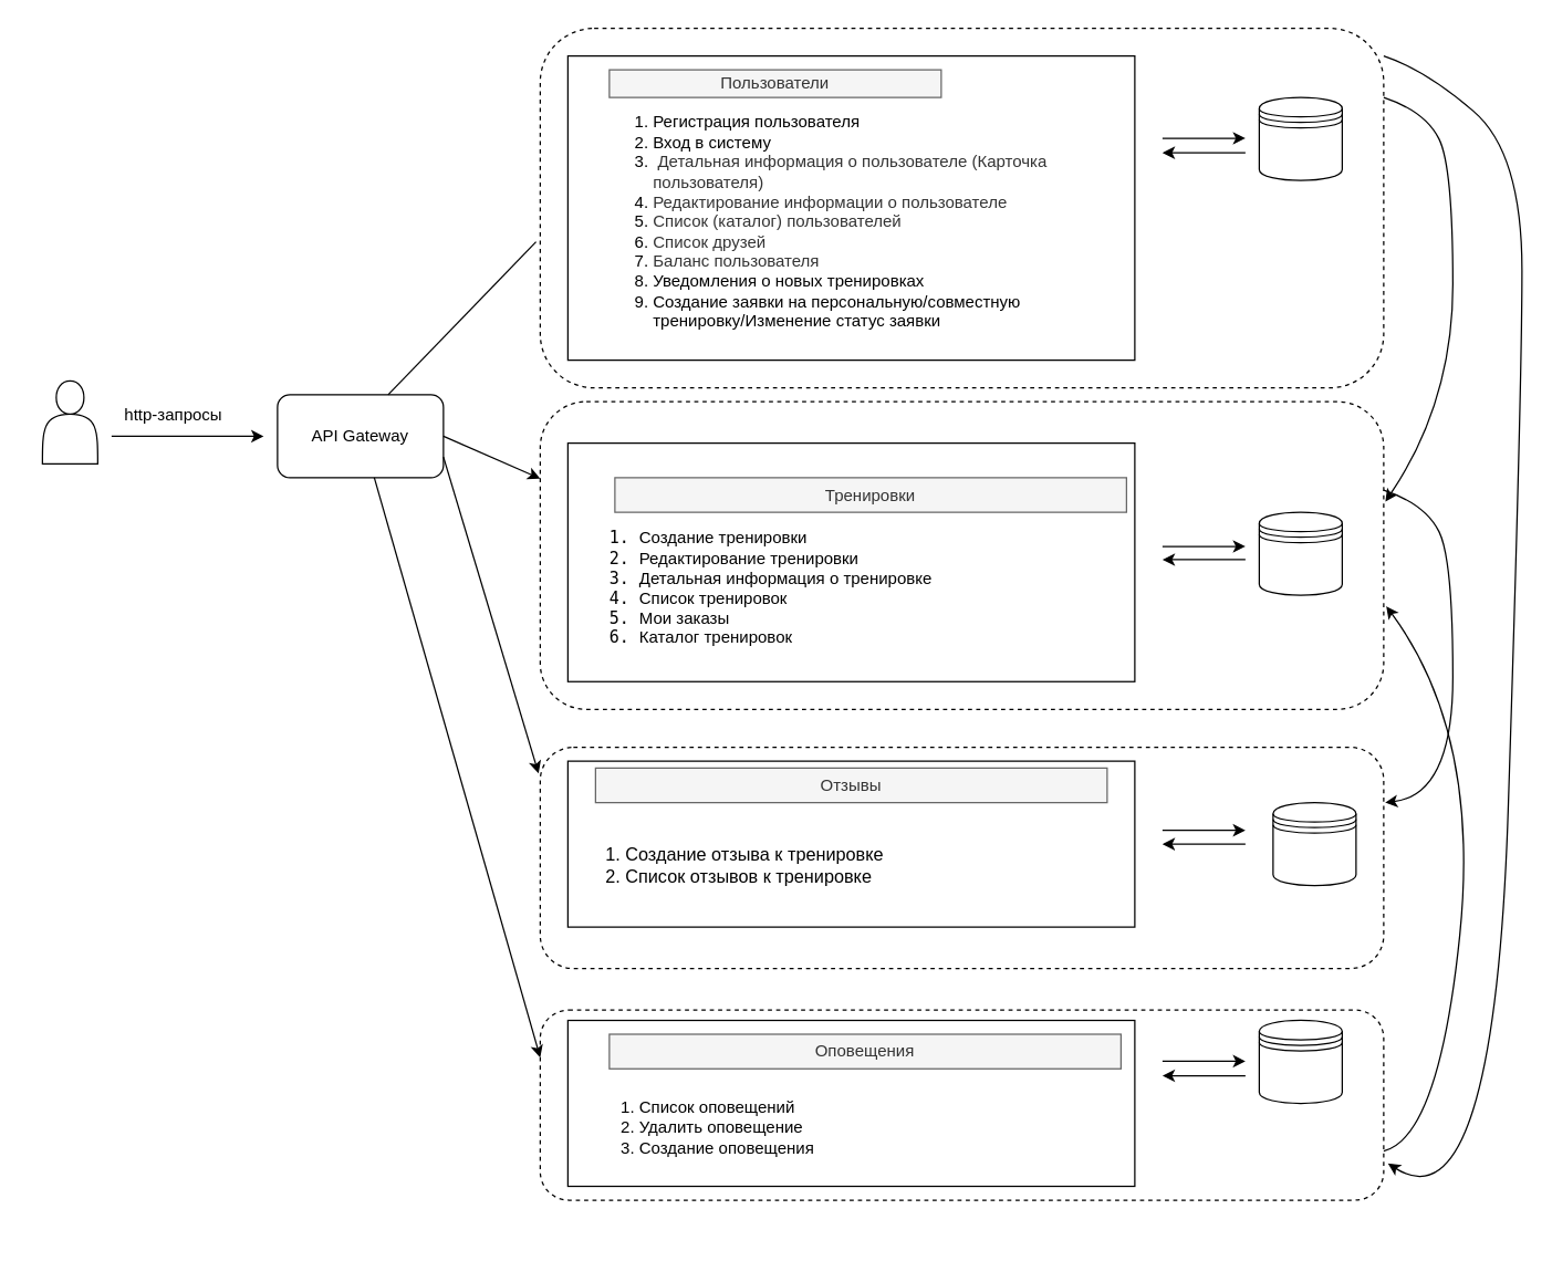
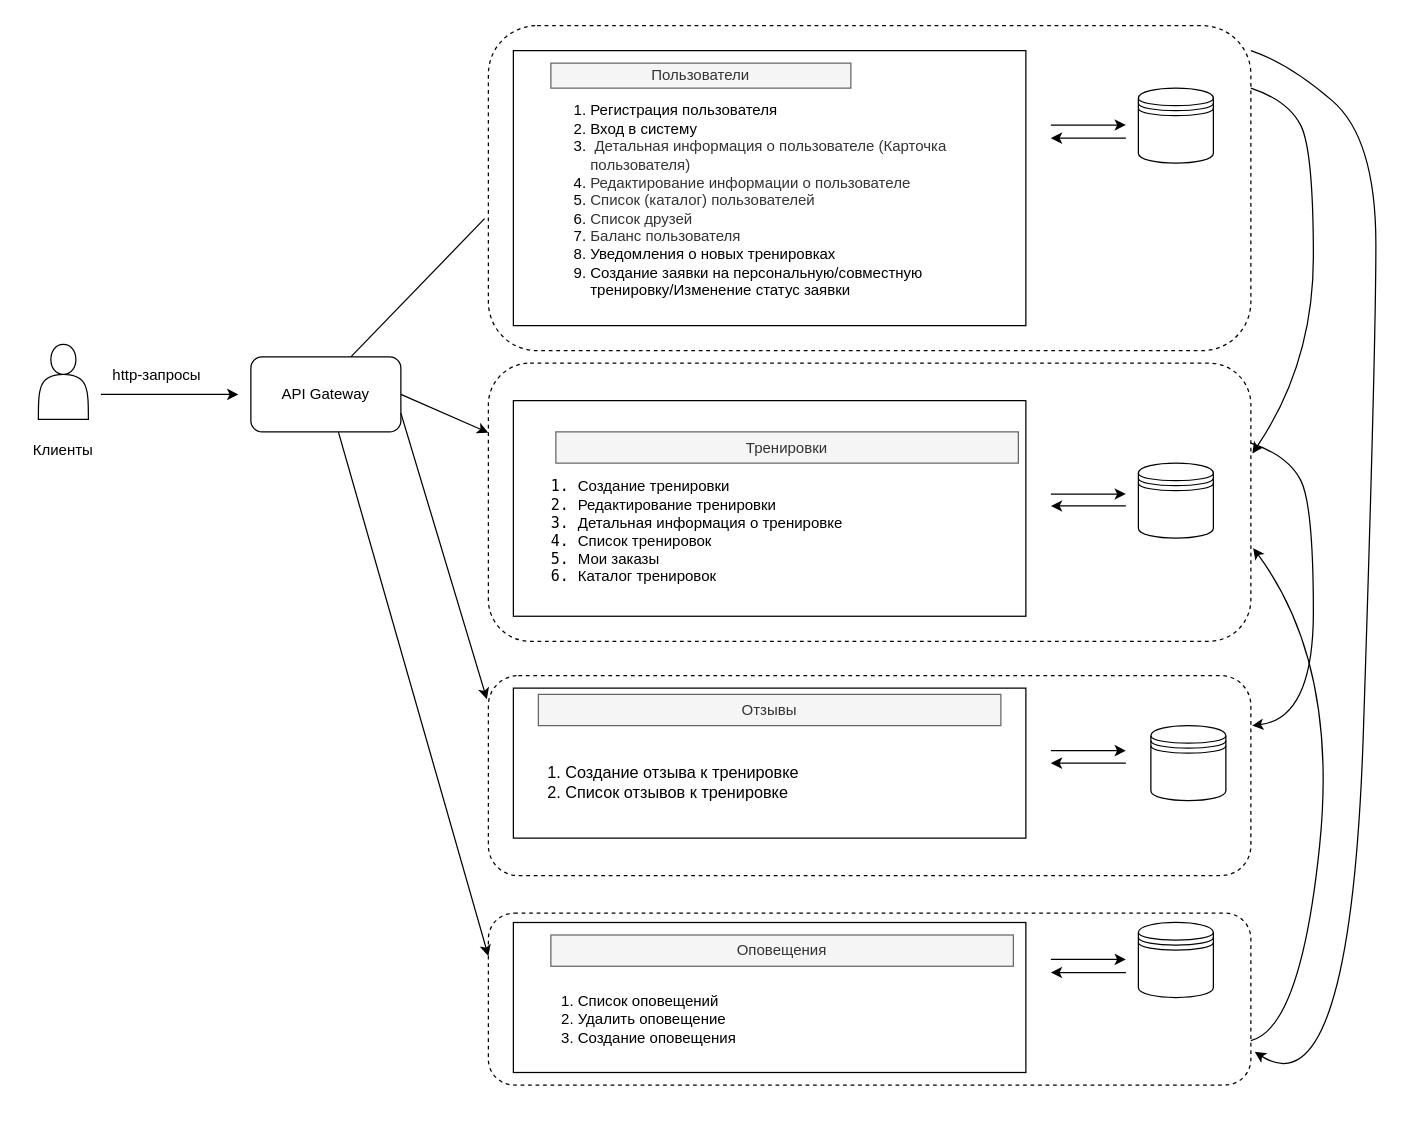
+ <mxCell id="7" value="Клиенты" style="text;strokeColor=none;align=center;fillColor=none;html=1;verticalAlign=middle;whiteSpace=wrap;rounded=0;" vertex="1" parent="1"><mxGeometry y="345" width="60" height="30" as="geometry" x="20" /></mxCell>
